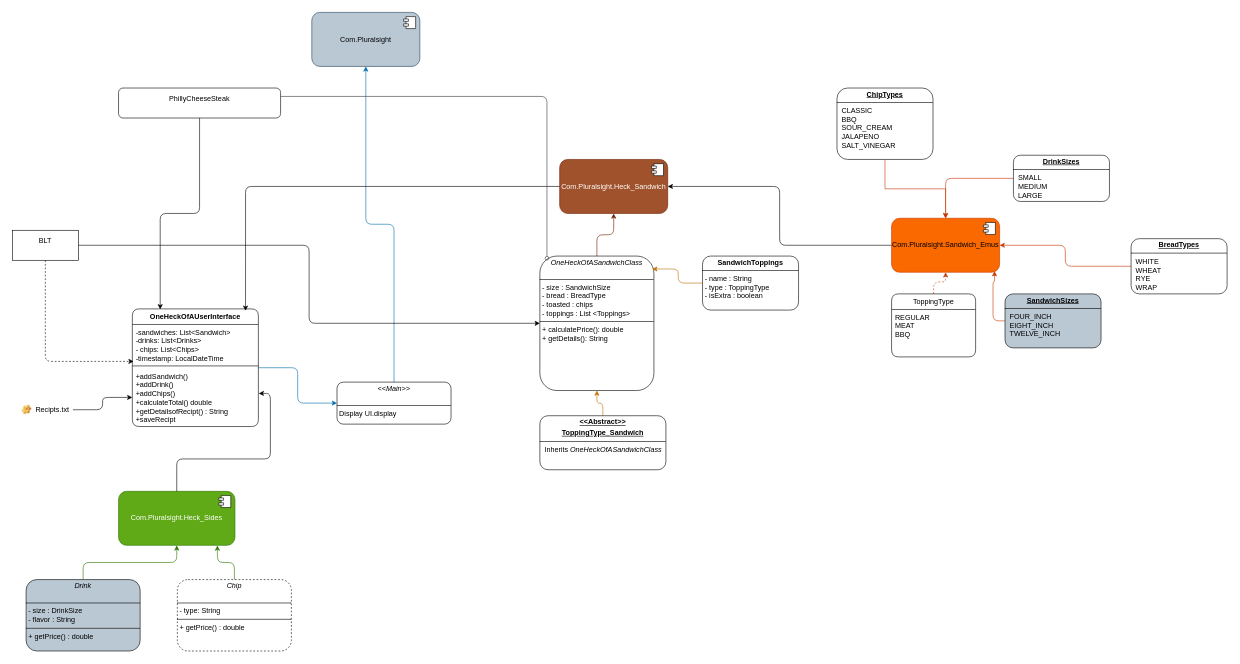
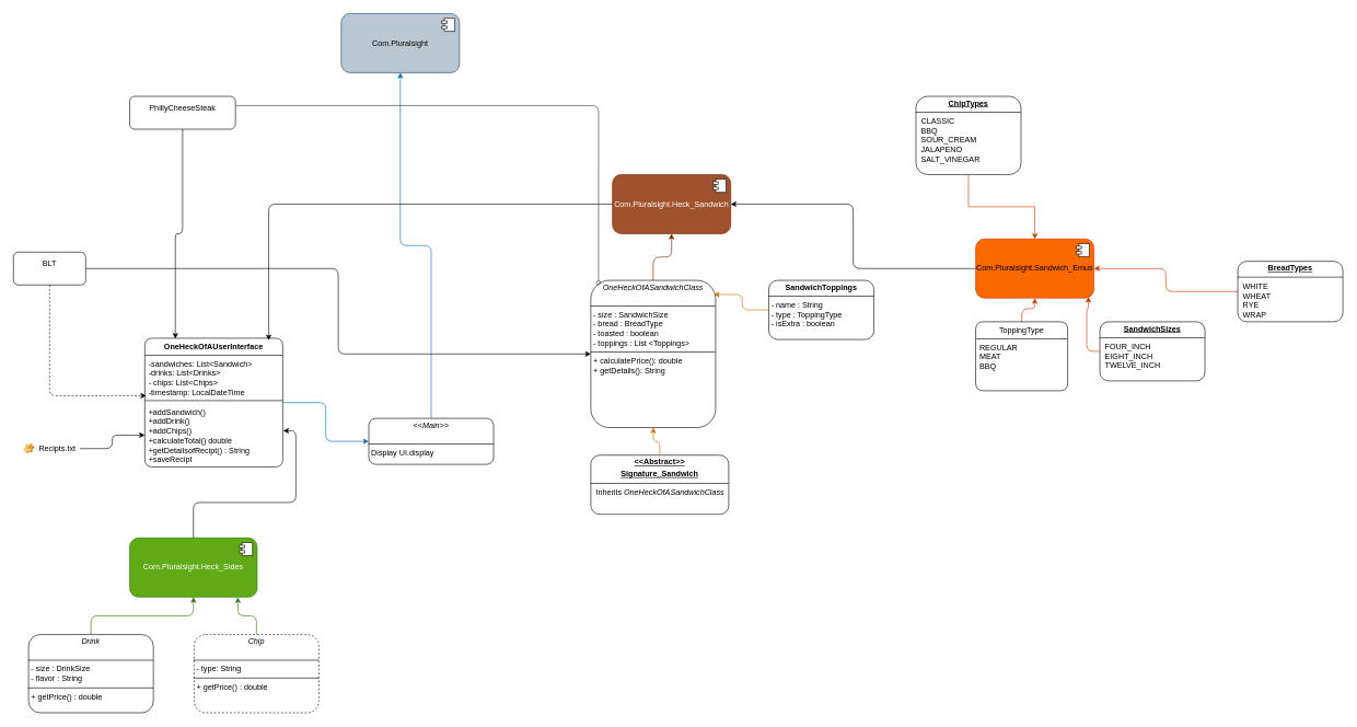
- <mxCell id="39" value="PhillyCheeseSteak&lt;div&gt;&lt;br&gt;&lt;/div&gt;" style="html=1;whiteSpace=wrap;rounded=1;" vertex="1" parent="1"><mxGeometry x="197" y="146" width="270" height="50" as="geometry" /></mxCell>
+ <mxCell id="39" value="PhillyCheeseSteak&lt;div&gt;&lt;br&gt;&lt;/div&gt;" style="html=1;whiteSpace=wrap;rounded=1;" vertex="1" parent="1"><mxGeometry x="197" y="146" width="161" height="50" as="geometry" /></mxCell>
- <mxCell id="37" style="edgeStyle=orthogonalEdgeStyle;rounded=1;orthogonalLoop=1;jettySize=auto;html=1;fillColor=#fa6800;strokeColor=#C73500;" edge="1" parent="1" source="38" target="21"><mxGeometry relative="1" as="geometry" /></mxCell>
- <mxCell id="38" value="&lt;p style=&quot;margin:0px;margin-top:4px;text-align:center;text-decoration:underline;&quot;&gt;&lt;b&gt;DrinkSizes&lt;/b&gt;&lt;/p&gt;&lt;hr size=&quot;1&quot; style=&quot;border-style:solid;&quot;&gt;&lt;p style=&quot;margin:0px;margin-left:8px;&quot;&gt;SMALL&lt;br&gt;MEDIUM&amp;nbsp;&lt;br&gt;LARGE&lt;/p&gt;" style="verticalAlign=top;align=left;overflow=fill;html=1;whiteSpace=wrap;rounded=1;" vertex="1" parent="1"><mxGeometry x="1688" y="258" width="160" height="77" as="geometry" /></mxCell>
- <mxCell id="41" value="BLT&lt;div&gt;&lt;br&gt;&lt;/div&gt;" style="html=1;whiteSpace=wrap;rounded=0;" vertex="1" parent="1"><mxGeometry x="20" y="383" width="110" height="50" as="geometry" /></mxCell>
+ <mxCell id="41" value="BLT&lt;div&gt;&lt;br&gt;&lt;/div&gt;" style="html=1;whiteSpace=wrap;rounded=1;" vertex="1" parent="1"><mxGeometry x="20" y="383" width="110" height="50" as="geometry" /></mxCell>
- <mxCell id="23" style="edgeStyle=orthogonalEdgeStyle;rounded=1;orthogonalLoop=1;jettySize=auto;html=1;fillColor=#fa6800;strokeColor=#C73500;dashed=1;" edge="1" parent="1" source="24" target="21"><mxGeometry relative="1" as="geometry" /></mxCell>
+ <mxCell id="23" style="edgeStyle=orthogonalEdgeStyle;rounded=1;orthogonalLoop=1;jettySize=auto;html=1;fillColor=#fa6800;strokeColor=#C73500;" edge="1" parent="1" source="24" target="21"><mxGeometry relative="1" as="geometry" /></mxCell>
- <mxCell id="16" value="&lt;p style=&quot;margin:0px;margin-top:4px;text-align:center;&quot;&gt;&lt;i&gt;OneHeckOfASandwichClass&lt;/i&gt;&lt;br&gt;&lt;br&gt;&lt;/p&gt;&lt;hr size=&quot;1&quot; style=&quot;border-style:solid;&quot;&gt;&lt;p style=&quot;margin:0px;margin-left:4px;&quot;&gt;- size : SandwichSize&lt;br&gt;- bread : BreadType&lt;/p&gt;&lt;p style=&quot;margin:0px;margin-left:4px;&quot;&gt;- toasted : chips&lt;/p&gt;&lt;p style=&quot;margin:0px;margin-left:4px;&quot;&gt;- toppings : List &amp;lt;Toppings&amp;gt;&amp;nbsp;&lt;/p&gt;&lt;hr size=&quot;1&quot; style=&quot;border-style:solid;&quot;&gt;&lt;p style=&quot;margin:0px;margin-left:4px;&quot;&gt;+ calculatePrice(): double&lt;br&gt;+ getDetails(): String&lt;/p&gt;" style="verticalAlign=top;align=left;overflow=fill;html=1;whiteSpace=wrap;rounded=1;" vertex="1" parent="1"><mxGeometry x="899" y="426" width="190" height="224" as="geometry" /></mxCell>
+ <mxCell id="16" value="&lt;p style=&quot;margin:0px;margin-top:4px;text-align:center;&quot;&gt;&lt;i&gt;OneHeckOfASandwichClass&lt;/i&gt;&lt;br&gt;&lt;br&gt;&lt;/p&gt;&lt;hr size=&quot;1&quot; style=&quot;border-style:solid;&quot;&gt;&lt;p style=&quot;margin:0px;margin-left:4px;&quot;&gt;- size : SandwichSize&lt;br&gt;- bread : BreadType&lt;/p&gt;&lt;p style=&quot;margin:0px;margin-left:4px;&quot;&gt;- toasted : boolean&lt;/p&gt;&lt;p style=&quot;margin:0px;margin-left:4px;&quot;&gt;- toppings : List &amp;lt;Toppings&amp;gt;&amp;nbsp;&lt;/p&gt;&lt;hr size=&quot;1&quot; style=&quot;border-style:solid;&quot;&gt;&lt;p style=&quot;margin:0px;margin-left:4px;&quot;&gt;+ calculatePrice(): double&lt;br&gt;+ getDetails(): String&lt;/p&gt;" style="verticalAlign=top;align=left;overflow=fill;html=1;whiteSpace=wrap;rounded=1;" vertex="1" parent="1"><mxGeometry x="899" y="426" width="190" height="224" as="geometry" /></mxCell>
- <mxCell id="33" value="&lt;p style=&quot;margin:0px;margin-top:4px;text-align:center;text-decoration:underline;&quot;&gt;&lt;b&gt;SandwichSizes&lt;/b&gt;&lt;/p&gt;&lt;hr size=&quot;1&quot; style=&quot;border-style:solid;&quot;&gt;&lt;p style=&quot;margin:0px;margin-left:8px;&quot;&gt;FOUR_INCH&amp;nbsp; &amp;nbsp; &amp;nbsp; &amp;nbsp; &amp;nbsp; &amp;nbsp; &amp;nbsp;&amp;nbsp;&lt;br&gt;EIGHT_INCH&amp;nbsp; &amp;nbsp; &amp;nbsp; &amp;nbsp; &amp;nbsp; &amp;nbsp; &amp;nbsp;&lt;br&gt;TWELVE_INCH&amp;nbsp; &amp;nbsp; &amp;nbsp; &amp;nbsp; &amp;nbsp; &amp;nbsp;&amp;nbsp;&lt;/p&gt;" style="verticalAlign=top;align=left;overflow=fill;html=1;whiteSpace=wrap;rounded=1;fillColor=#bac8d3;" vertex="1" parent="1"><mxGeometry x="1674" y="489" width="160" height="90" as="geometry" /></mxCell>
+ <mxCell id="33" value="&lt;p style=&quot;margin:0px;margin-top:4px;text-align:center;text-decoration:underline;&quot;&gt;&lt;b&gt;SandwichSizes&lt;/b&gt;&lt;/p&gt;&lt;hr size=&quot;1&quot; style=&quot;border-style:solid;&quot;&gt;&lt;p style=&quot;margin:0px;margin-left:8px;&quot;&gt;FOUR_INCH&amp;nbsp; &amp;nbsp; &amp;nbsp; &amp;nbsp; &amp;nbsp; &amp;nbsp; &amp;nbsp;&amp;nbsp;&lt;br&gt;EIGHT_INCH&amp;nbsp; &amp;nbsp; &amp;nbsp; &amp;nbsp; &amp;nbsp; &amp;nbsp; &amp;nbsp;&lt;br&gt;TWELVE_INCH&amp;nbsp; &amp;nbsp; &amp;nbsp; &amp;nbsp; &amp;nbsp; &amp;nbsp;&amp;nbsp;&lt;/p&gt;" style="verticalAlign=top;align=left;overflow=fill;html=1;whiteSpace=wrap;rounded=1;" vertex="1" parent="1"><mxGeometry x="1674" y="489" width="160" height="90" as="geometry" /></mxCell>
- <mxCell id="46" value="&lt;p style=&quot;margin:0px;margin-top:4px;text-align:center;text-decoration:underline;&quot;&gt;&lt;b&gt;&amp;lt;&amp;lt;Abstract&amp;gt;&amp;gt;&lt;/b&gt;&lt;/p&gt;&lt;p style=&quot;margin:0px;margin-top:4px;text-align:center;text-decoration:underline;&quot;&gt;&lt;b&gt;ToppingType_Sandwich&lt;/b&gt;&lt;/p&gt;&lt;hr size=&quot;1&quot; style=&quot;border-style:solid;&quot;&gt;&lt;p style=&quot;margin:0px;margin-left:8px;&quot;&gt;Inherits&amp;nbsp;&lt;i style=&quot;background-color: transparent; color: light-dark(rgb(0, 0, 0), rgb(255, 255, 255)); text-align: center;&quot;&gt;OneHeckOfASandwichClass&lt;/i&gt;&lt;/p&gt;" style="verticalAlign=top;align=left;overflow=fill;html=1;whiteSpace=wrap;rounded=1;" vertex="1" parent="1"><mxGeometry x="899" y="692" width="210" height="90" as="geometry" /></mxCell>
+ <mxCell id="46" value="&lt;p style=&quot;margin:0px;margin-top:4px;text-align:center;text-decoration:underline;&quot;&gt;&lt;b&gt;&amp;lt;&amp;lt;Abstract&amp;gt;&amp;gt;&lt;/b&gt;&lt;/p&gt;&lt;p style=&quot;margin:0px;margin-top:4px;text-align:center;text-decoration:underline;&quot;&gt;&lt;b&gt;Signature_Sandwich&lt;/b&gt;&lt;/p&gt;&lt;hr size=&quot;1&quot; style=&quot;border-style:solid;&quot;&gt;&lt;p style=&quot;margin:0px;margin-left:8px;&quot;&gt;Inherits&amp;nbsp;&lt;i style=&quot;background-color: transparent; color: light-dark(rgb(0, 0, 0), rgb(255, 255, 255)); text-align: center;&quot;&gt;OneHeckOfASandwichClass&lt;/i&gt;&lt;/p&gt;" style="verticalAlign=top;align=left;overflow=fill;html=1;whiteSpace=wrap;rounded=1;" vertex="1" parent="1"><mxGeometry x="899" y="692" width="210" height="90" as="geometry" /></mxCell>
- <mxCell id="29" value="&lt;p style=&quot;margin:0px;margin-top:4px;text-align:center;&quot;&gt;&lt;i&gt;Drink&lt;/i&gt;&lt;br&gt;&lt;br&gt;&lt;/p&gt;&lt;hr size=&quot;1&quot; style=&quot;border-style:solid;&quot;&gt;&lt;p style=&quot;margin:0px;margin-left:4px;&quot;&gt;- size : DrinkSize&lt;br&gt;- flavor : String&lt;/p&gt;&lt;hr size=&quot;1&quot; style=&quot;border-style:solid;&quot;&gt;&lt;p style=&quot;margin:0px;margin-left:4px;&quot;&gt;+ getPrice() : double&lt;br&gt;&lt;/p&gt;" style="verticalAlign=top;align=left;overflow=fill;html=1;whiteSpace=wrap;rounded=1;fillColor=#bac8d3;" vertex="1" parent="1"><mxGeometry x="43" y="965" width="190" height="119" as="geometry" /></mxCell>
+ <mxCell id="29" value="&lt;p style=&quot;margin:0px;margin-top:4px;text-align:center;&quot;&gt;&lt;i&gt;Drink&lt;/i&gt;&lt;br&gt;&lt;br&gt;&lt;/p&gt;&lt;hr size=&quot;1&quot; style=&quot;border-style:solid;&quot;&gt;&lt;p style=&quot;margin:0px;margin-left:4px;&quot;&gt;- size : DrinkSize&lt;br&gt;- flavor : String&lt;/p&gt;&lt;hr size=&quot;1&quot; style=&quot;border-style:solid;&quot;&gt;&lt;p style=&quot;margin:0px;margin-left:4px;&quot;&gt;+ getPrice() : double&lt;br&gt;&lt;/p&gt;" style="verticalAlign=top;align=left;overflow=fill;html=1;whiteSpace=wrap;rounded=1;" vertex="1" parent="1"><mxGeometry x="43" y="965" width="190" height="119" as="geometry" /></mxCell>
